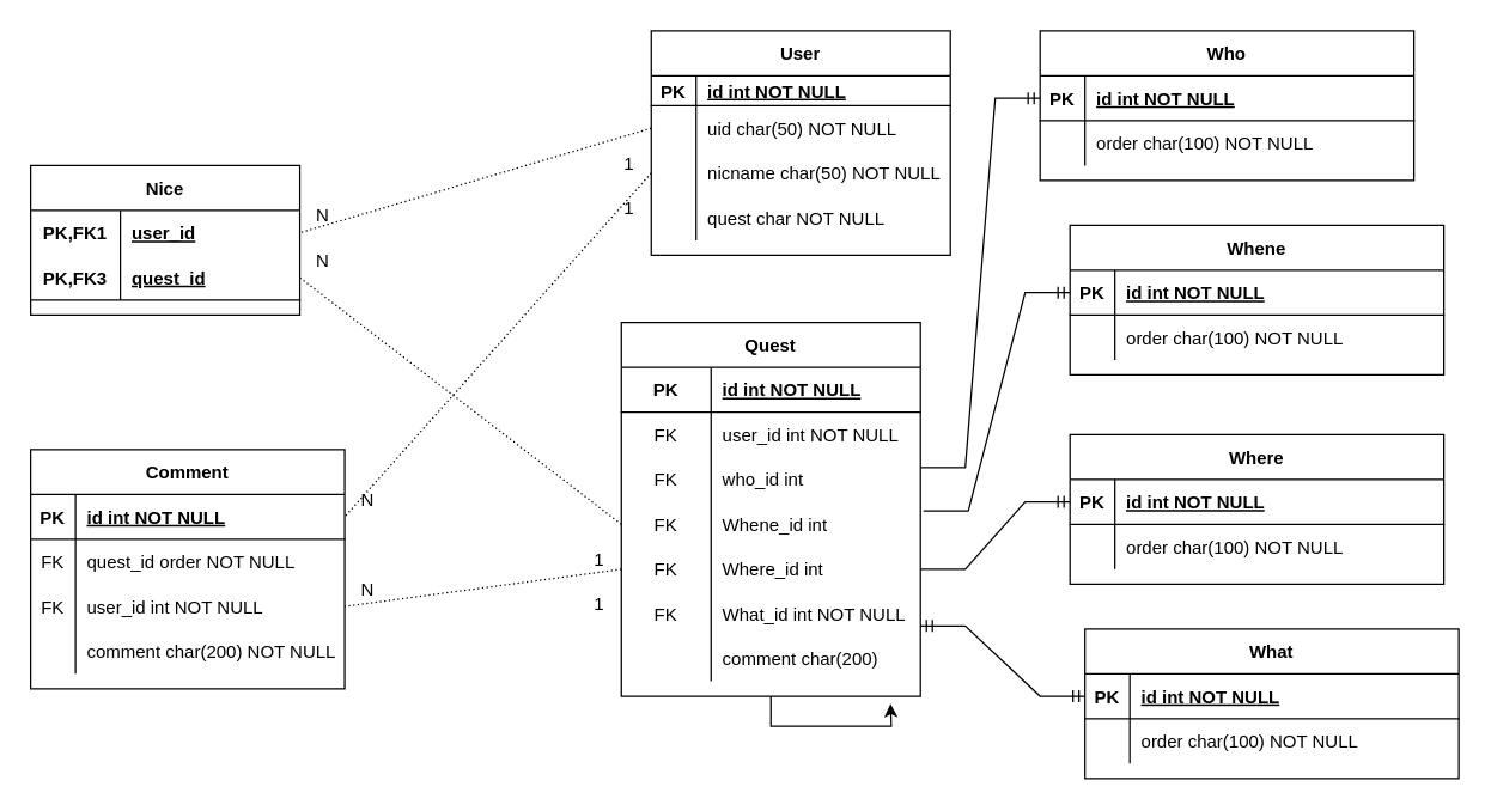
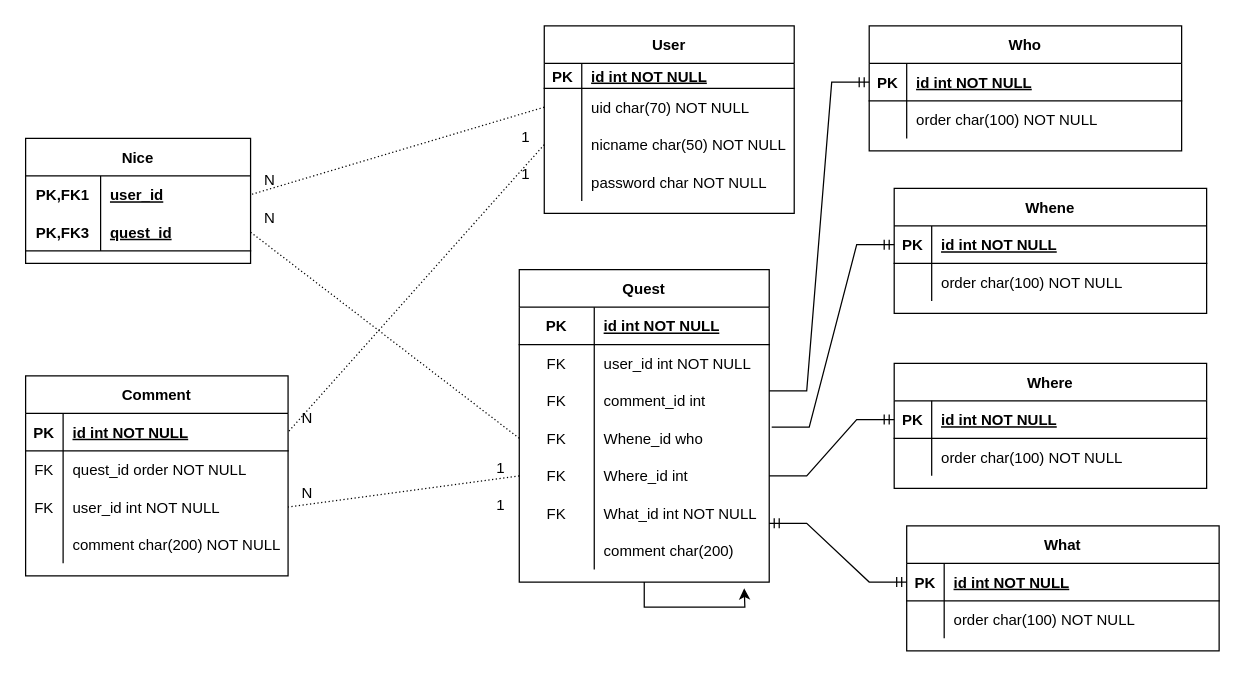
- <mxCell id="8" value="uid char(50) NOT NULL" style="shape=partialRectangle;connectable=0;fillColor=none;top=0;left=0;bottom=0;right=0;align=left;spacingLeft=6;overflow=hidden;" vertex="1" parent="6"><mxGeometry x="30" width="170" height="30" as="geometry"><mxRectangle width="170" height="30" as="alternateBounds" /></mxGeometry></mxCell>
+ <mxCell id="8" value="uid char(70) NOT NULL" style="shape=partialRectangle;connectable=0;fillColor=none;top=0;left=0;bottom=0;right=0;align=left;spacingLeft=6;overflow=hidden;" vertex="1" parent="6"><mxGeometry x="30" width="170" height="30" as="geometry"><mxRectangle width="170" height="30" as="alternateBounds" /></mxGeometry></mxCell>
- <mxCell id="14" value="quest char NOT NULL" style="shape=partialRectangle;connectable=0;fillColor=none;top=0;left=0;bottom=0;right=0;align=left;spacingLeft=6;overflow=hidden;" vertex="1" parent="12"><mxGeometry x="30" width="170" height="30" as="geometry"><mxRectangle width="170" height="30" as="alternateBounds" /></mxGeometry></mxCell>
+ <mxCell id="14" value="password char NOT NULL" style="shape=partialRectangle;connectable=0;fillColor=none;top=0;left=0;bottom=0;right=0;align=left;spacingLeft=6;overflow=hidden;" vertex="1" parent="12"><mxGeometry x="30" width="170" height="30" as="geometry"><mxRectangle width="170" height="30" as="alternateBounds" /></mxGeometry></mxCell>
- <mxCell id="25" value="who_id int" style="shape=partialRectangle;connectable=0;fillColor=none;top=0;left=0;bottom=0;right=0;align=left;spacingLeft=6;overflow=hidden;" vertex="1" parent="23"><mxGeometry x="60" width="140" height="30" as="geometry"><mxRectangle width="140" height="30" as="alternateBounds" /></mxGeometry></mxCell>
+ <mxCell id="25" value="comment_id int" style="shape=partialRectangle;connectable=0;fillColor=none;top=0;left=0;bottom=0;right=0;align=left;spacingLeft=6;overflow=hidden;" vertex="1" parent="23"><mxGeometry x="60" width="140" height="30" as="geometry"><mxRectangle width="140" height="30" as="alternateBounds" /></mxGeometry></mxCell>
- <mxCell id="28" value="Whene_id int " style="shape=partialRectangle;connectable=0;fillColor=none;top=0;left=0;bottom=0;right=0;align=left;spacingLeft=6;overflow=hidden;" vertex="1" parent="26"><mxGeometry x="60" width="140" height="30" as="geometry"><mxRectangle width="140" height="30" as="alternateBounds" /></mxGeometry></mxCell>
+ <mxCell id="28" value="Whene_id who " style="shape=partialRectangle;connectable=0;fillColor=none;top=0;left=0;bottom=0;right=0;align=left;spacingLeft=6;overflow=hidden;" vertex="1" parent="26"><mxGeometry x="60" width="140" height="30" as="geometry"><mxRectangle width="140" height="30" as="alternateBounds" /></mxGeometry></mxCell>
